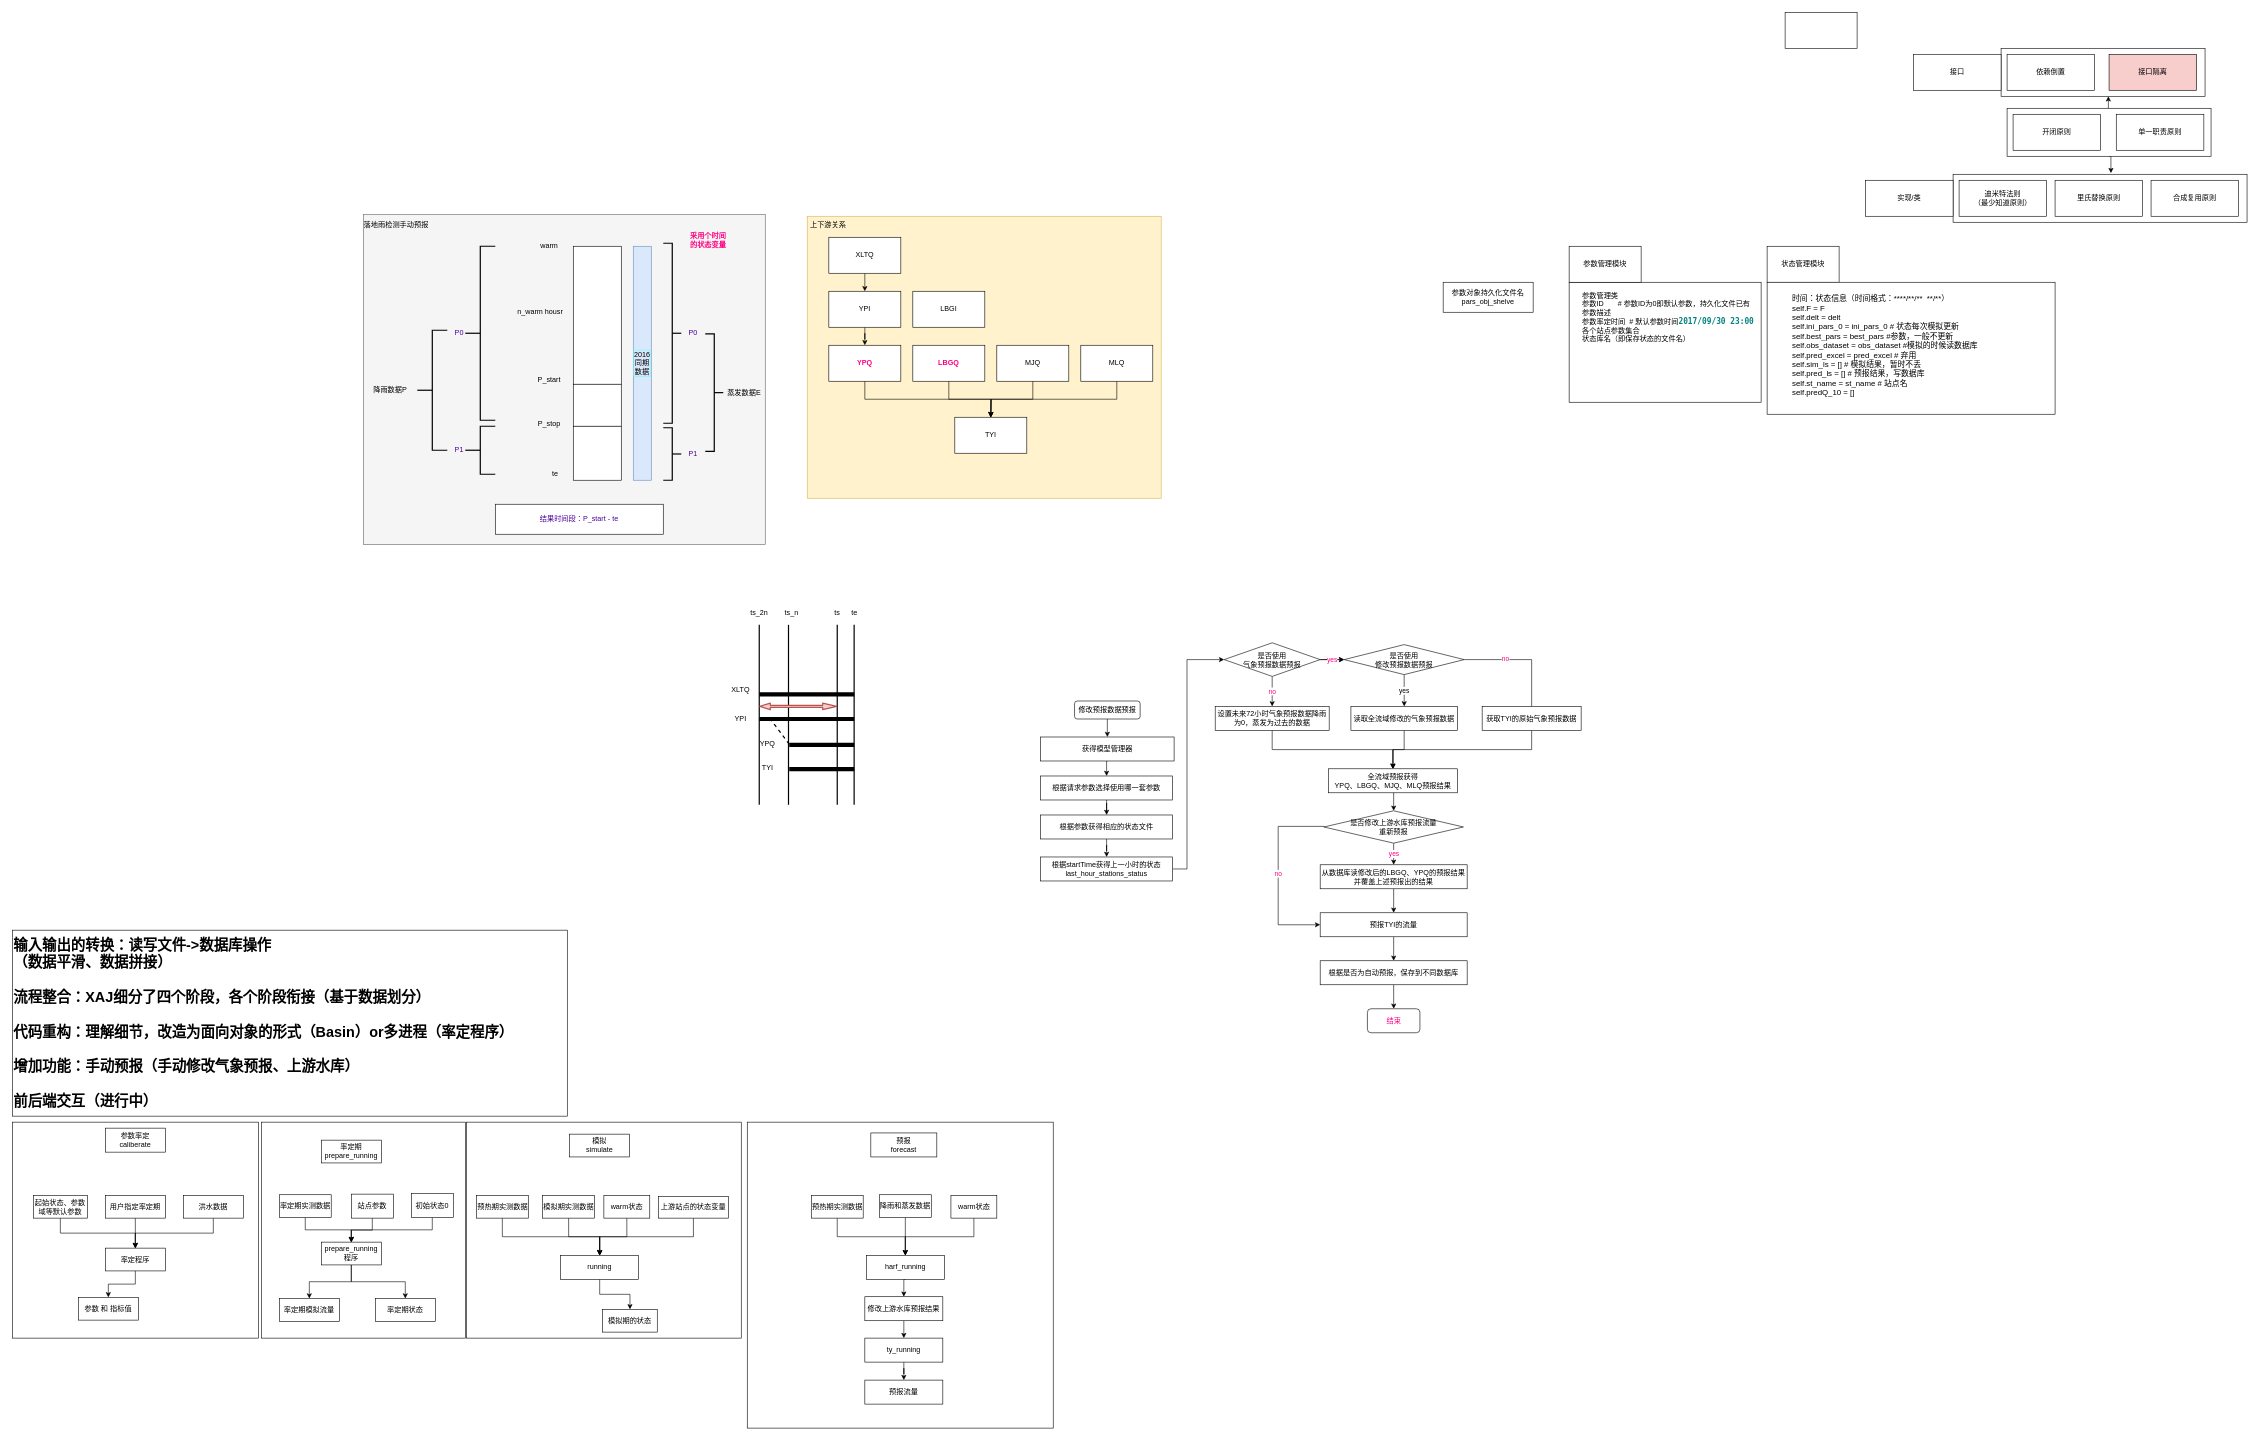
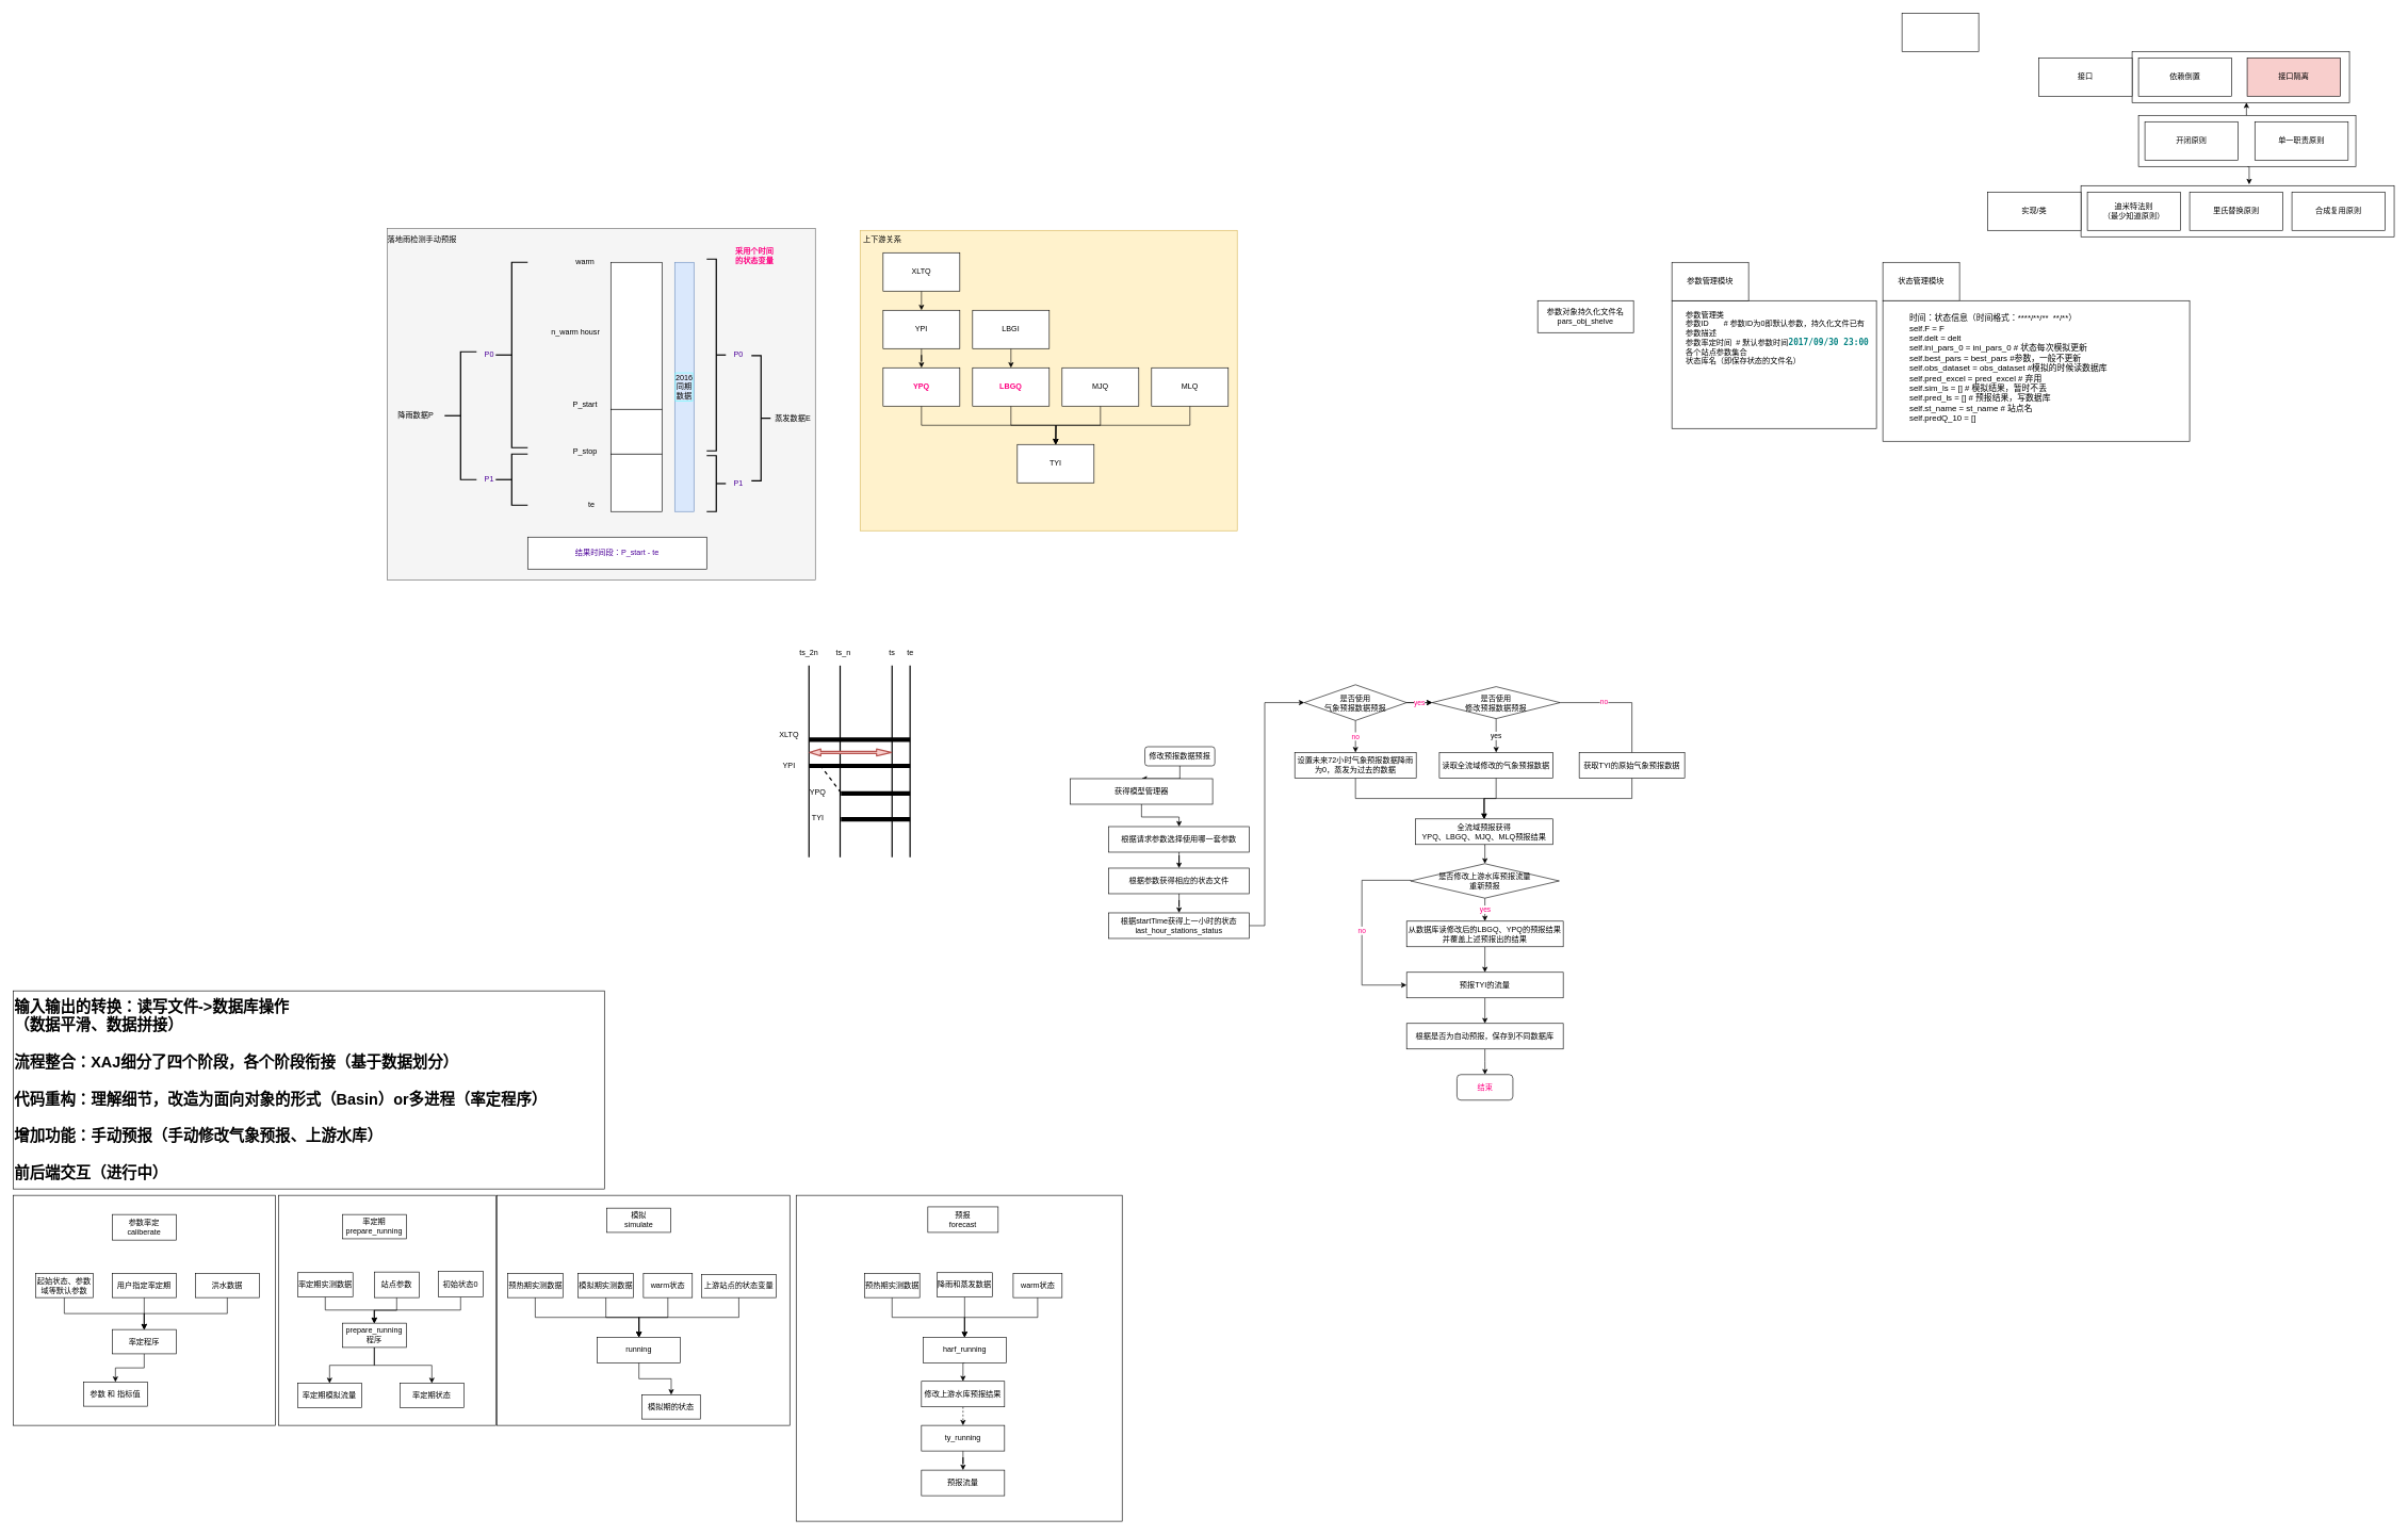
+ <mxCell id="60" style="edgeStyle=orthogonalEdgeStyle;rounded=0;orthogonalLoop=1;jettySize=auto;html=1;exitX=0.5;exitY=1;exitDx=0;exitDy=0;entryX=0.5;entryY=0;entryDx=0;entryDy=0;" parent="1" source="61" target="63" edge="1"><mxGeometry relative="1" as="geometry" /></mxCell>
- <mxCell id="33" value="获得模型管理器" style="rounded=0;whiteSpace=wrap;html=1;fontFamily=Helvetica;fontColor=#000000;align=center;verticalAlign=middle;" parent="1" vertex="1"><mxGeometry x="1734" y="1228" width="222.5" height="40" as="geometry" /></mxCell>
+ <mxCell id="33" value="获得模型管理器" style="rounded=0;whiteSpace=wrap;html=1;fontFamily=Helvetica;fontColor=#000000;align=center;verticalAlign=middle;" parent="1" vertex="1"><mxGeometry x="1674" y="1218" width="222.5" height="40" as="geometry" /></mxCell>
- <mxCell id="92" value="参数率定&lt;br&gt;caliberate" style="rounded=0;whiteSpace=wrap;html=1;" parent="1" vertex="1"><mxGeometry x="175" y="1880" width="100" height="40" as="geometry" /></mxCell>
+ <mxCell id="92" value="参数率定&lt;br&gt;caliberate" style="rounded=0;whiteSpace=wrap;html=1;" parent="1" vertex="1"><mxGeometry x="175" y="1900" width="100" height="40" as="geometry" /></mxCell>
- <mxCell id="171" style="edgeStyle=orthogonalEdgeStyle;rounded=0;orthogonalLoop=1;jettySize=auto;html=1;exitX=0.5;exitY=1;exitDx=0;exitDy=0;entryX=0.5;entryY=0;entryDx=0;entryDy=0;" parent="1" source="172" target="90" edge="1"><mxGeometry relative="1" as="geometry" /></mxCell>
+ <mxCell id="171" style="edgeStyle=orthogonalEdgeStyle;rounded=0;orthogonalLoop=1;jettySize=auto;html=1;exitX=0.5;exitY=1;exitDx=0;exitDy=0;entryX=0.5;entryY=0;entryDx=0;entryDy=0;dashed=1;" parent="1" source="172" target="90" edge="1"><mxGeometry relative="1" as="geometry" /></mxCell>
